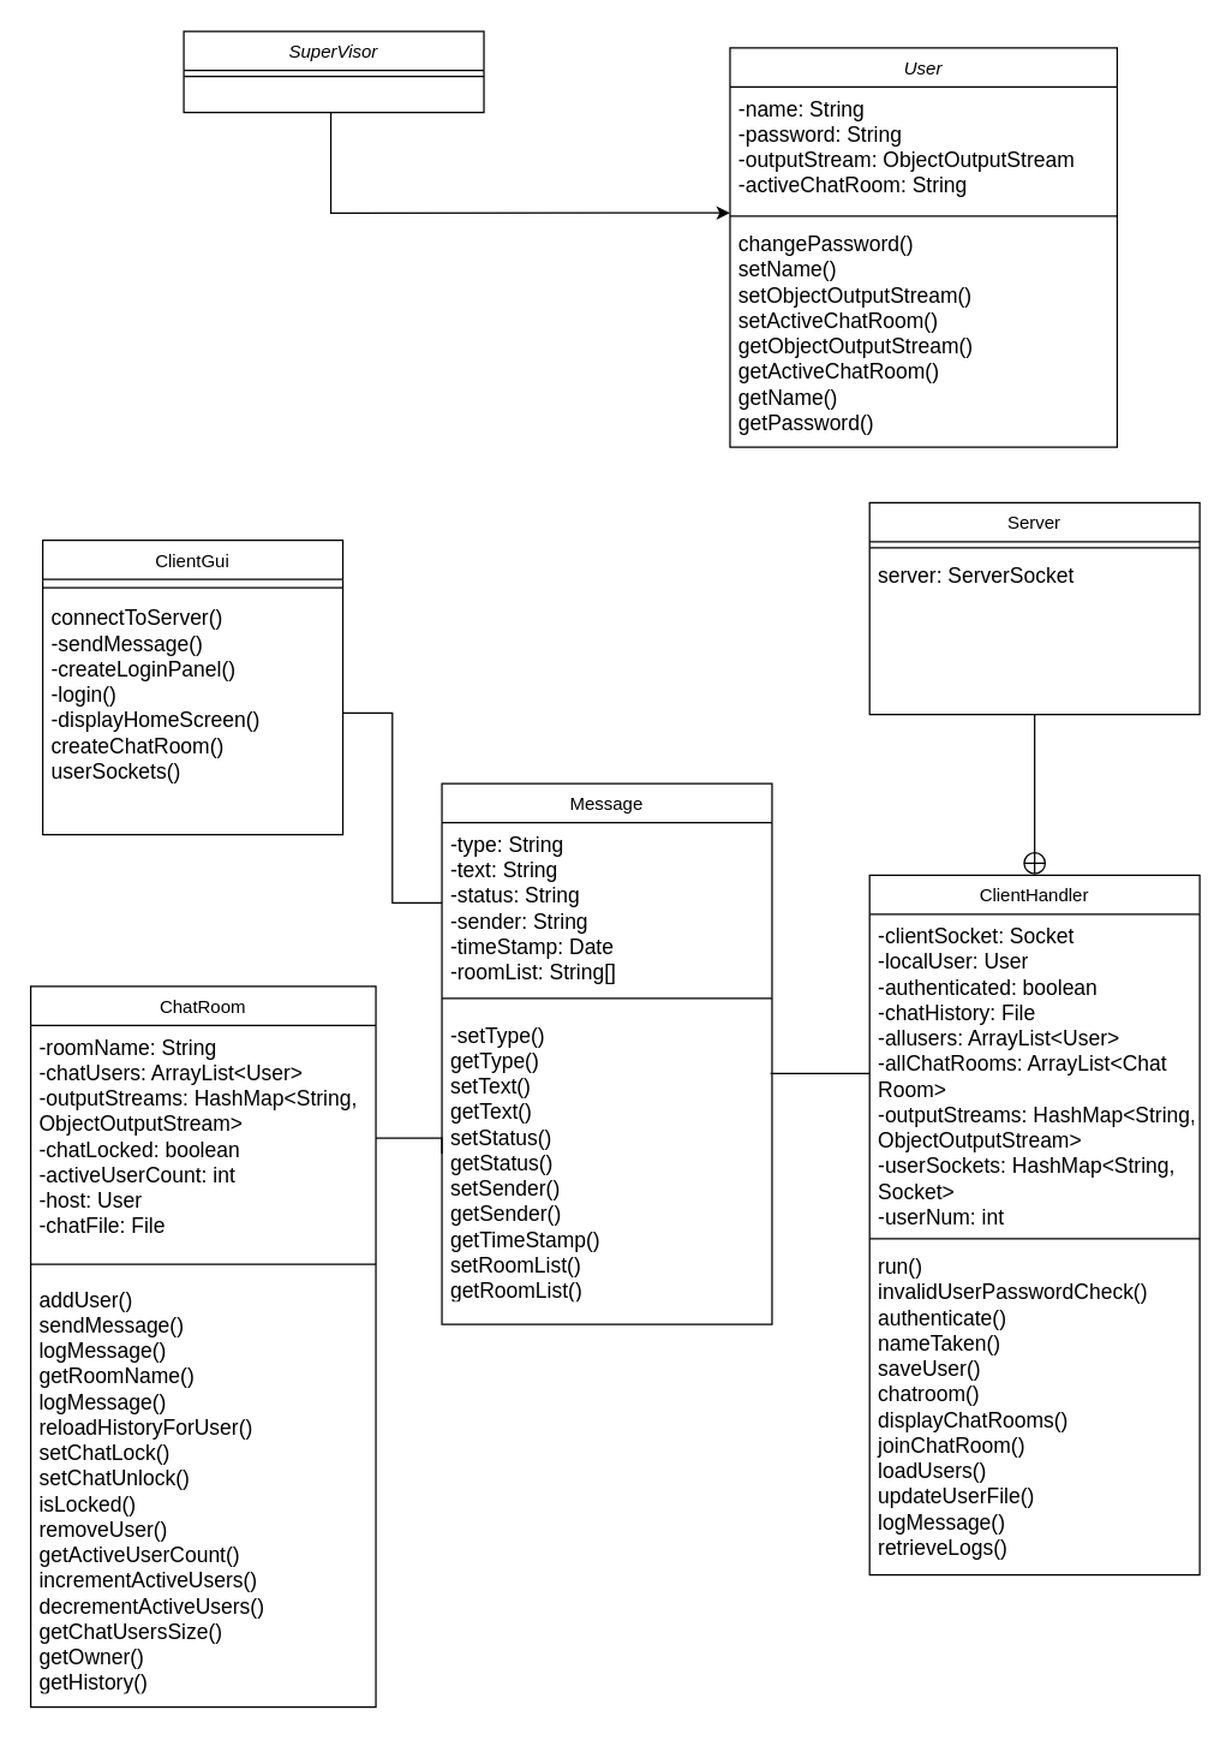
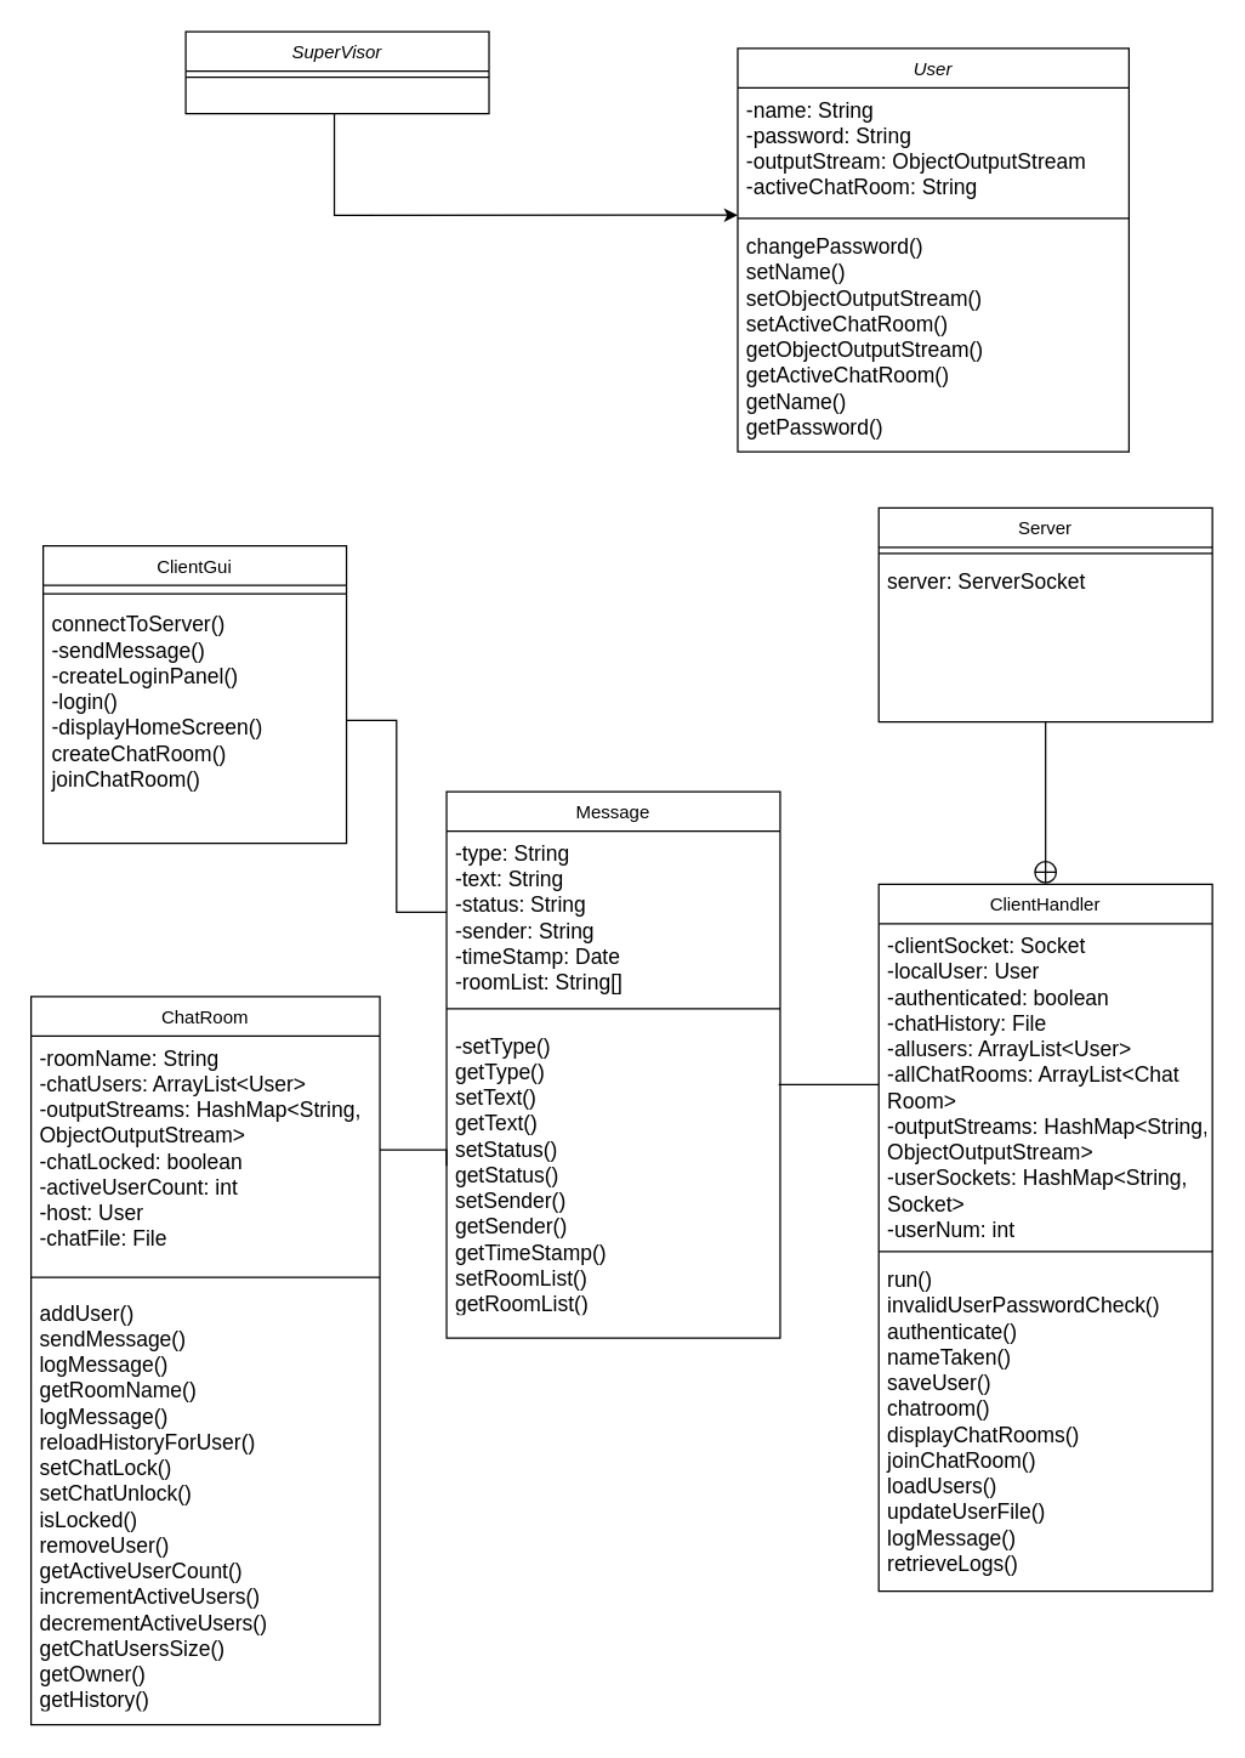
- <mxCell id="15" value="connectToServer()&#10;-sendMessage()&#10;-createLoginPanel()&#10;-login()&#10;-displayHomeScreen()&#10;createChatRoom()&#10;userSockets()&#10;" style="text;align=left;verticalAlign=top;spacingLeft=4;spacingRight=4;overflow=hidden;rotatable=0;points=[[0,0.5],[1,0.5]];portConstraint=eastwest;spacingBottom=0;spacingTop=0;fontSize=14;" vertex="1" parent="13"><mxGeometry y="37" width="200" height="156" as="geometry" /></mxCell>
+ <mxCell id="15" value="connectToServer()&#10;-sendMessage()&#10;-createLoginPanel()&#10;-login()&#10;-displayHomeScreen()&#10;createChatRoom()&#10;joinChatRoom()&#10;" style="text;align=left;verticalAlign=top;spacingLeft=4;spacingRight=4;overflow=hidden;rotatable=0;points=[[0,0.5],[1,0.5]];portConstraint=eastwest;spacingBottom=0;spacingTop=0;fontSize=14;" vertex="1" parent="13"><mxGeometry y="37" width="200" height="156" as="geometry" /></mxCell>
